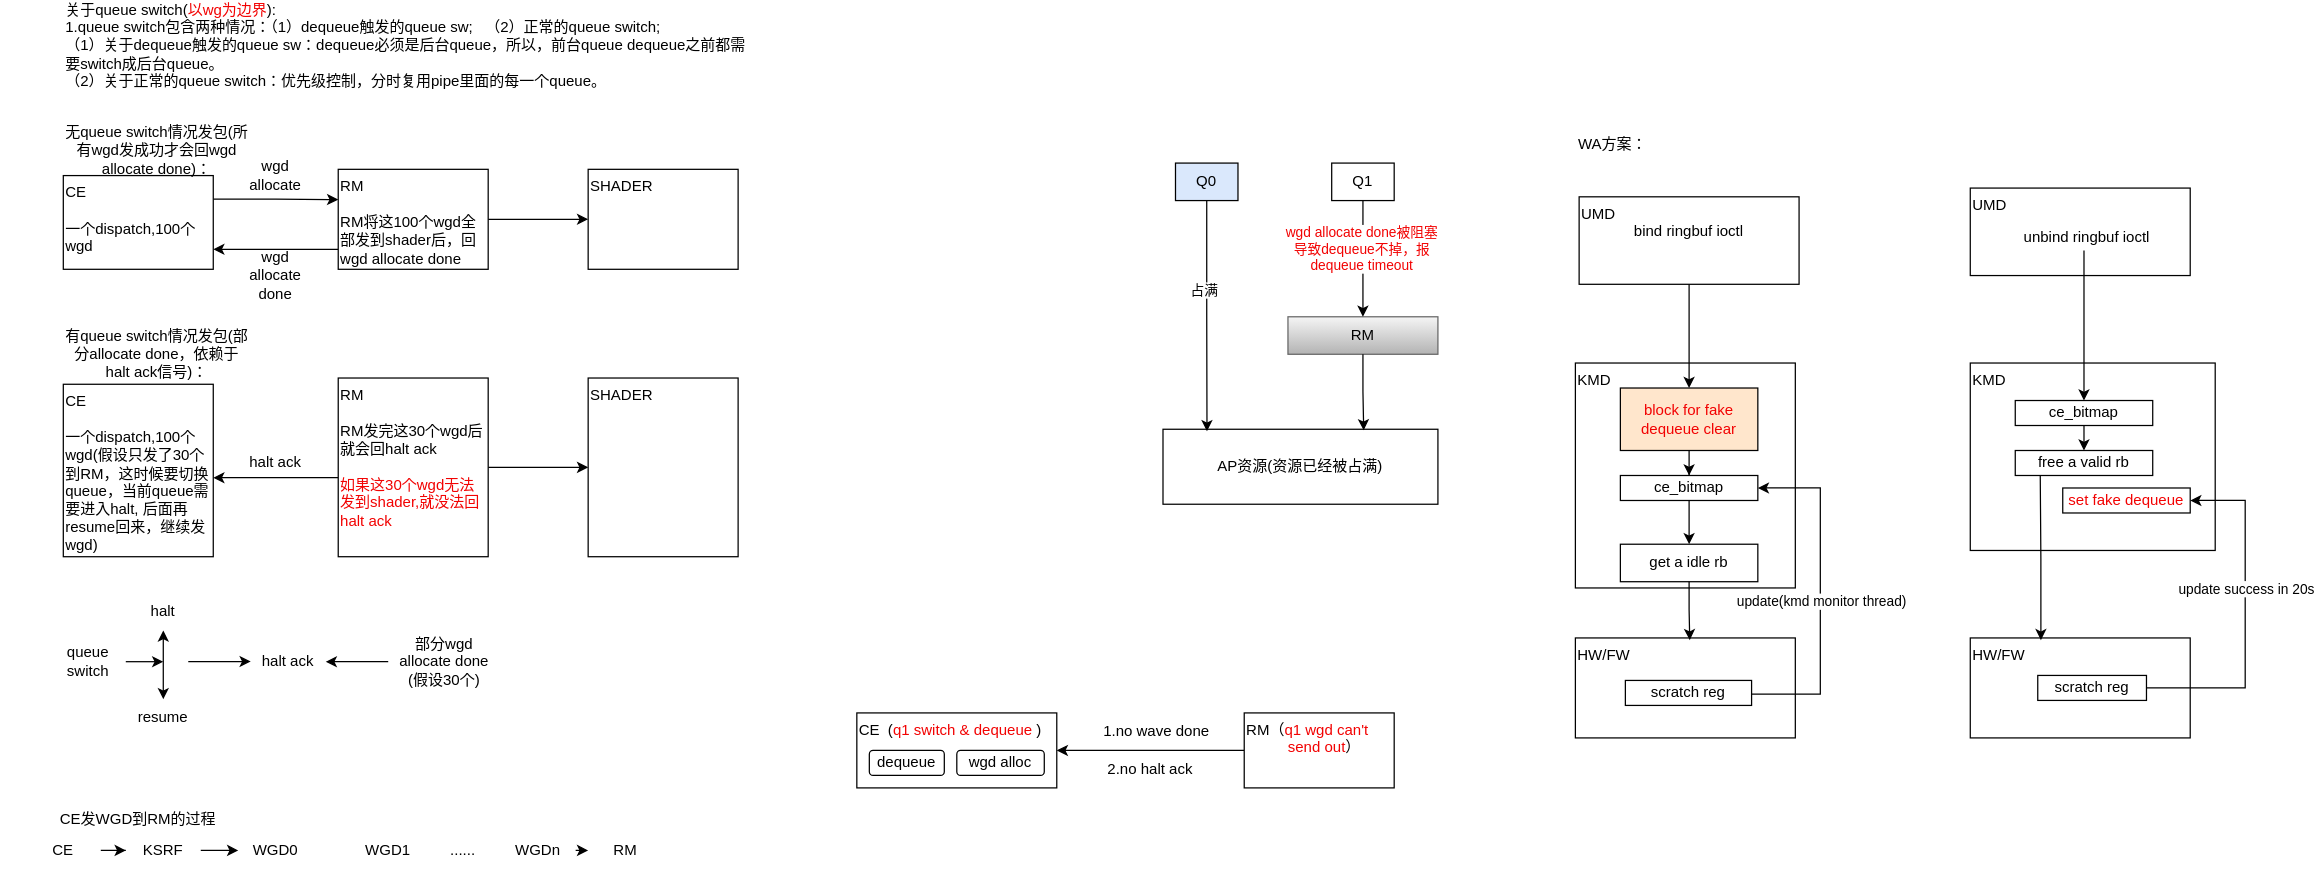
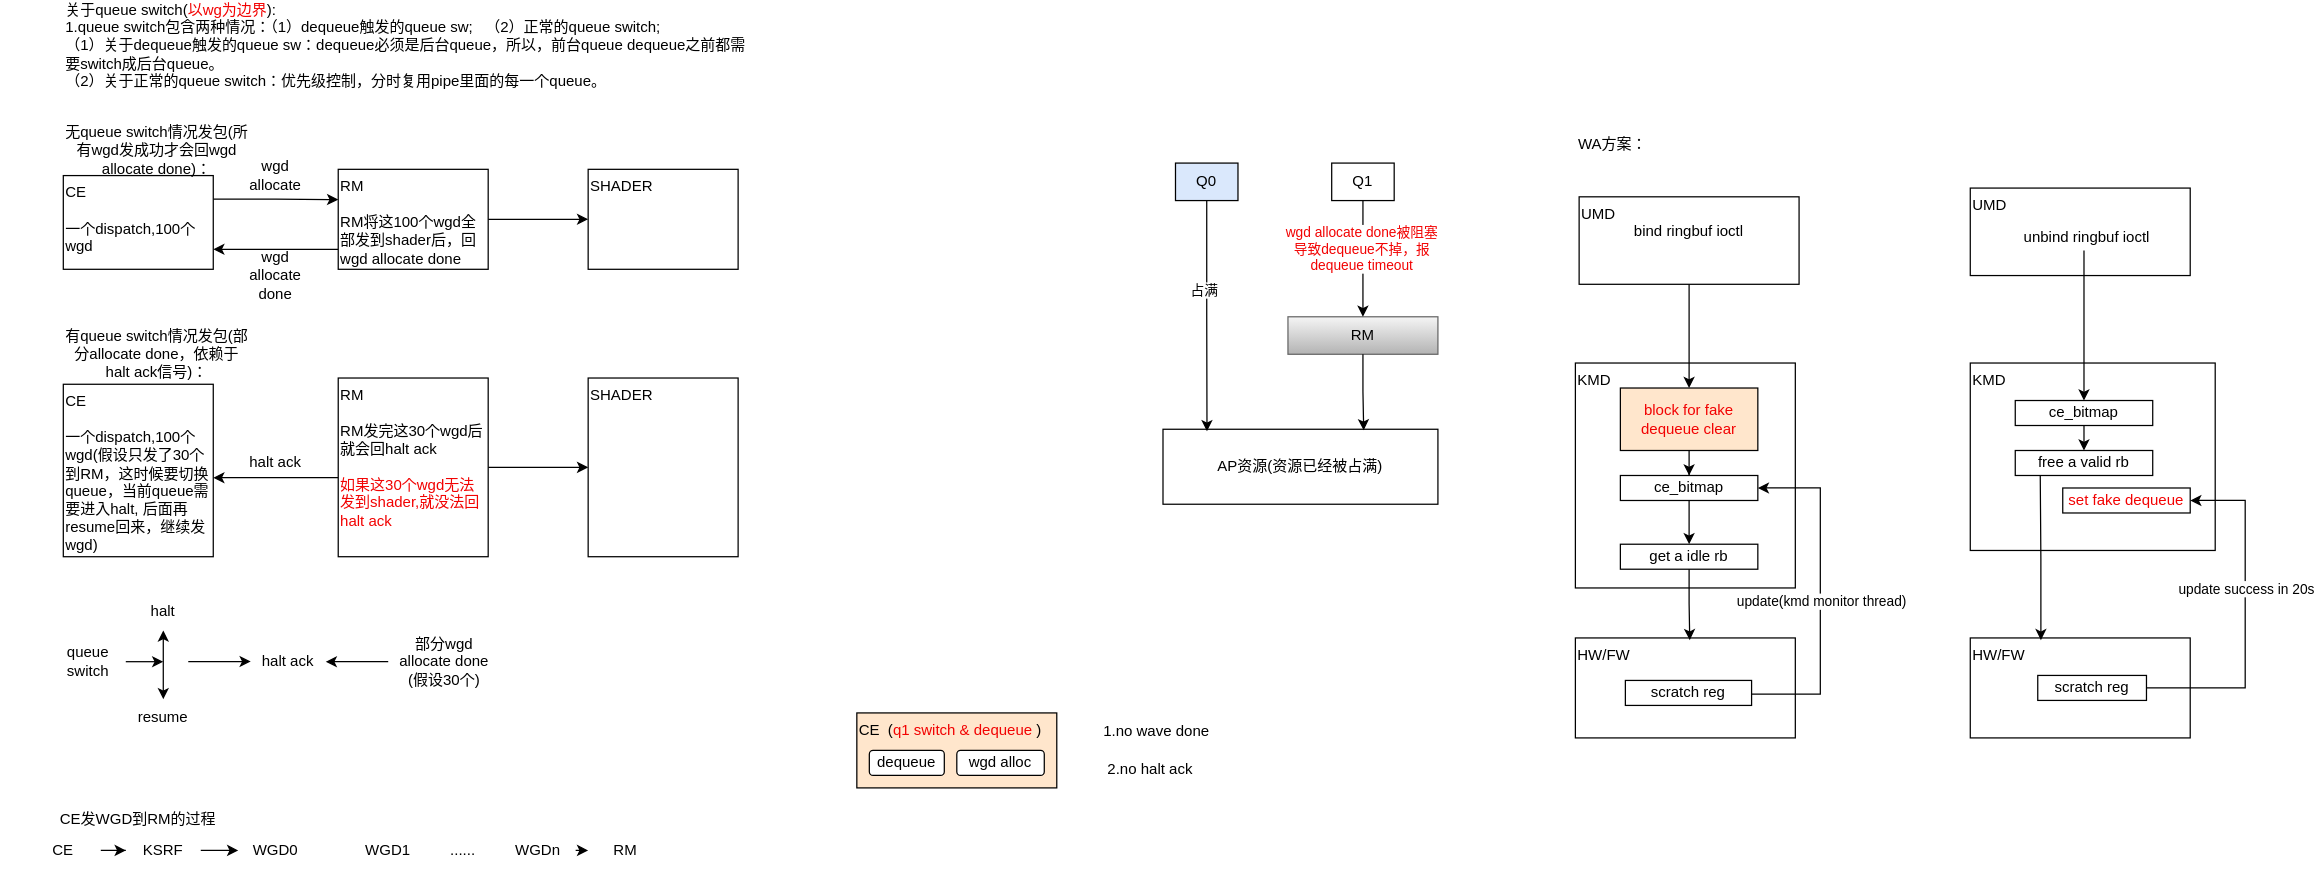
- <mxCell id="7" value="get a idle rb" style="rounded=0;whiteSpace=wrap;html=1;" parent="1" vertex="1"><mxGeometry x="1296" y="420" width="110" height="30" as="geometry" /></mxCell>
+ <mxCell id="7" value="get a idle rb" style="rounded=0;whiteSpace=wrap;html=1;" parent="1" vertex="1"><mxGeometry x="1296" y="420" width="110" height="20" as="geometry" /></mxCell>
- <mxCell id="36" value="CE&amp;nbsp; (&lt;font style=&quot;color: rgb(242, 2, 2);&quot;&gt;q1 switch &amp;amp; dequeue&amp;nbsp;&lt;/font&gt;)" style="rounded=0;whiteSpace=wrap;html=1;verticalAlign=top;align=left;" parent="1" vertex="1"><mxGeometry x="685" y="555" width="160" height="60" as="geometry" /></mxCell>
+ <mxCell id="36" value="CE&amp;nbsp; (&lt;font style=&quot;color: rgb(242, 2, 2);&quot;&gt;q1 switch &amp;amp; dequeue&amp;nbsp;&lt;/font&gt;)" style="rounded=0;whiteSpace=wrap;html=1;verticalAlign=top;align=left;fillColor=#ffe6cc;" parent="1" vertex="1"><mxGeometry x="685" y="555" width="160" height="60" as="geometry" /></mxCell>
- <mxCell id="37" style="edgeStyle=orthogonalEdgeStyle;rounded=0;orthogonalLoop=1;jettySize=auto;html=1;exitX=0;exitY=0.5;exitDx=0;exitDy=0;entryX=1;entryY=0.5;entryDx=0;entryDy=0;" parent="1" source="38" target="36" edge="1"><mxGeometry relative="1" as="geometry" /></mxCell>
- <mxCell id="38" value="RM（&lt;font style=&quot;color: rgb(242, 2, 2);&quot;&gt;q1 wgd can't&amp;nbsp; &amp;nbsp; &amp;nbsp; &amp;nbsp; &amp;nbsp; &amp;nbsp; &amp;nbsp; &amp;nbsp; send out&lt;/font&gt;）" style="rounded=0;whiteSpace=wrap;html=1;verticalAlign=top;align=left;" parent="1" vertex="1"><mxGeometry x="995" y="555" width="120" height="60" as="geometry" /></mxCell>
